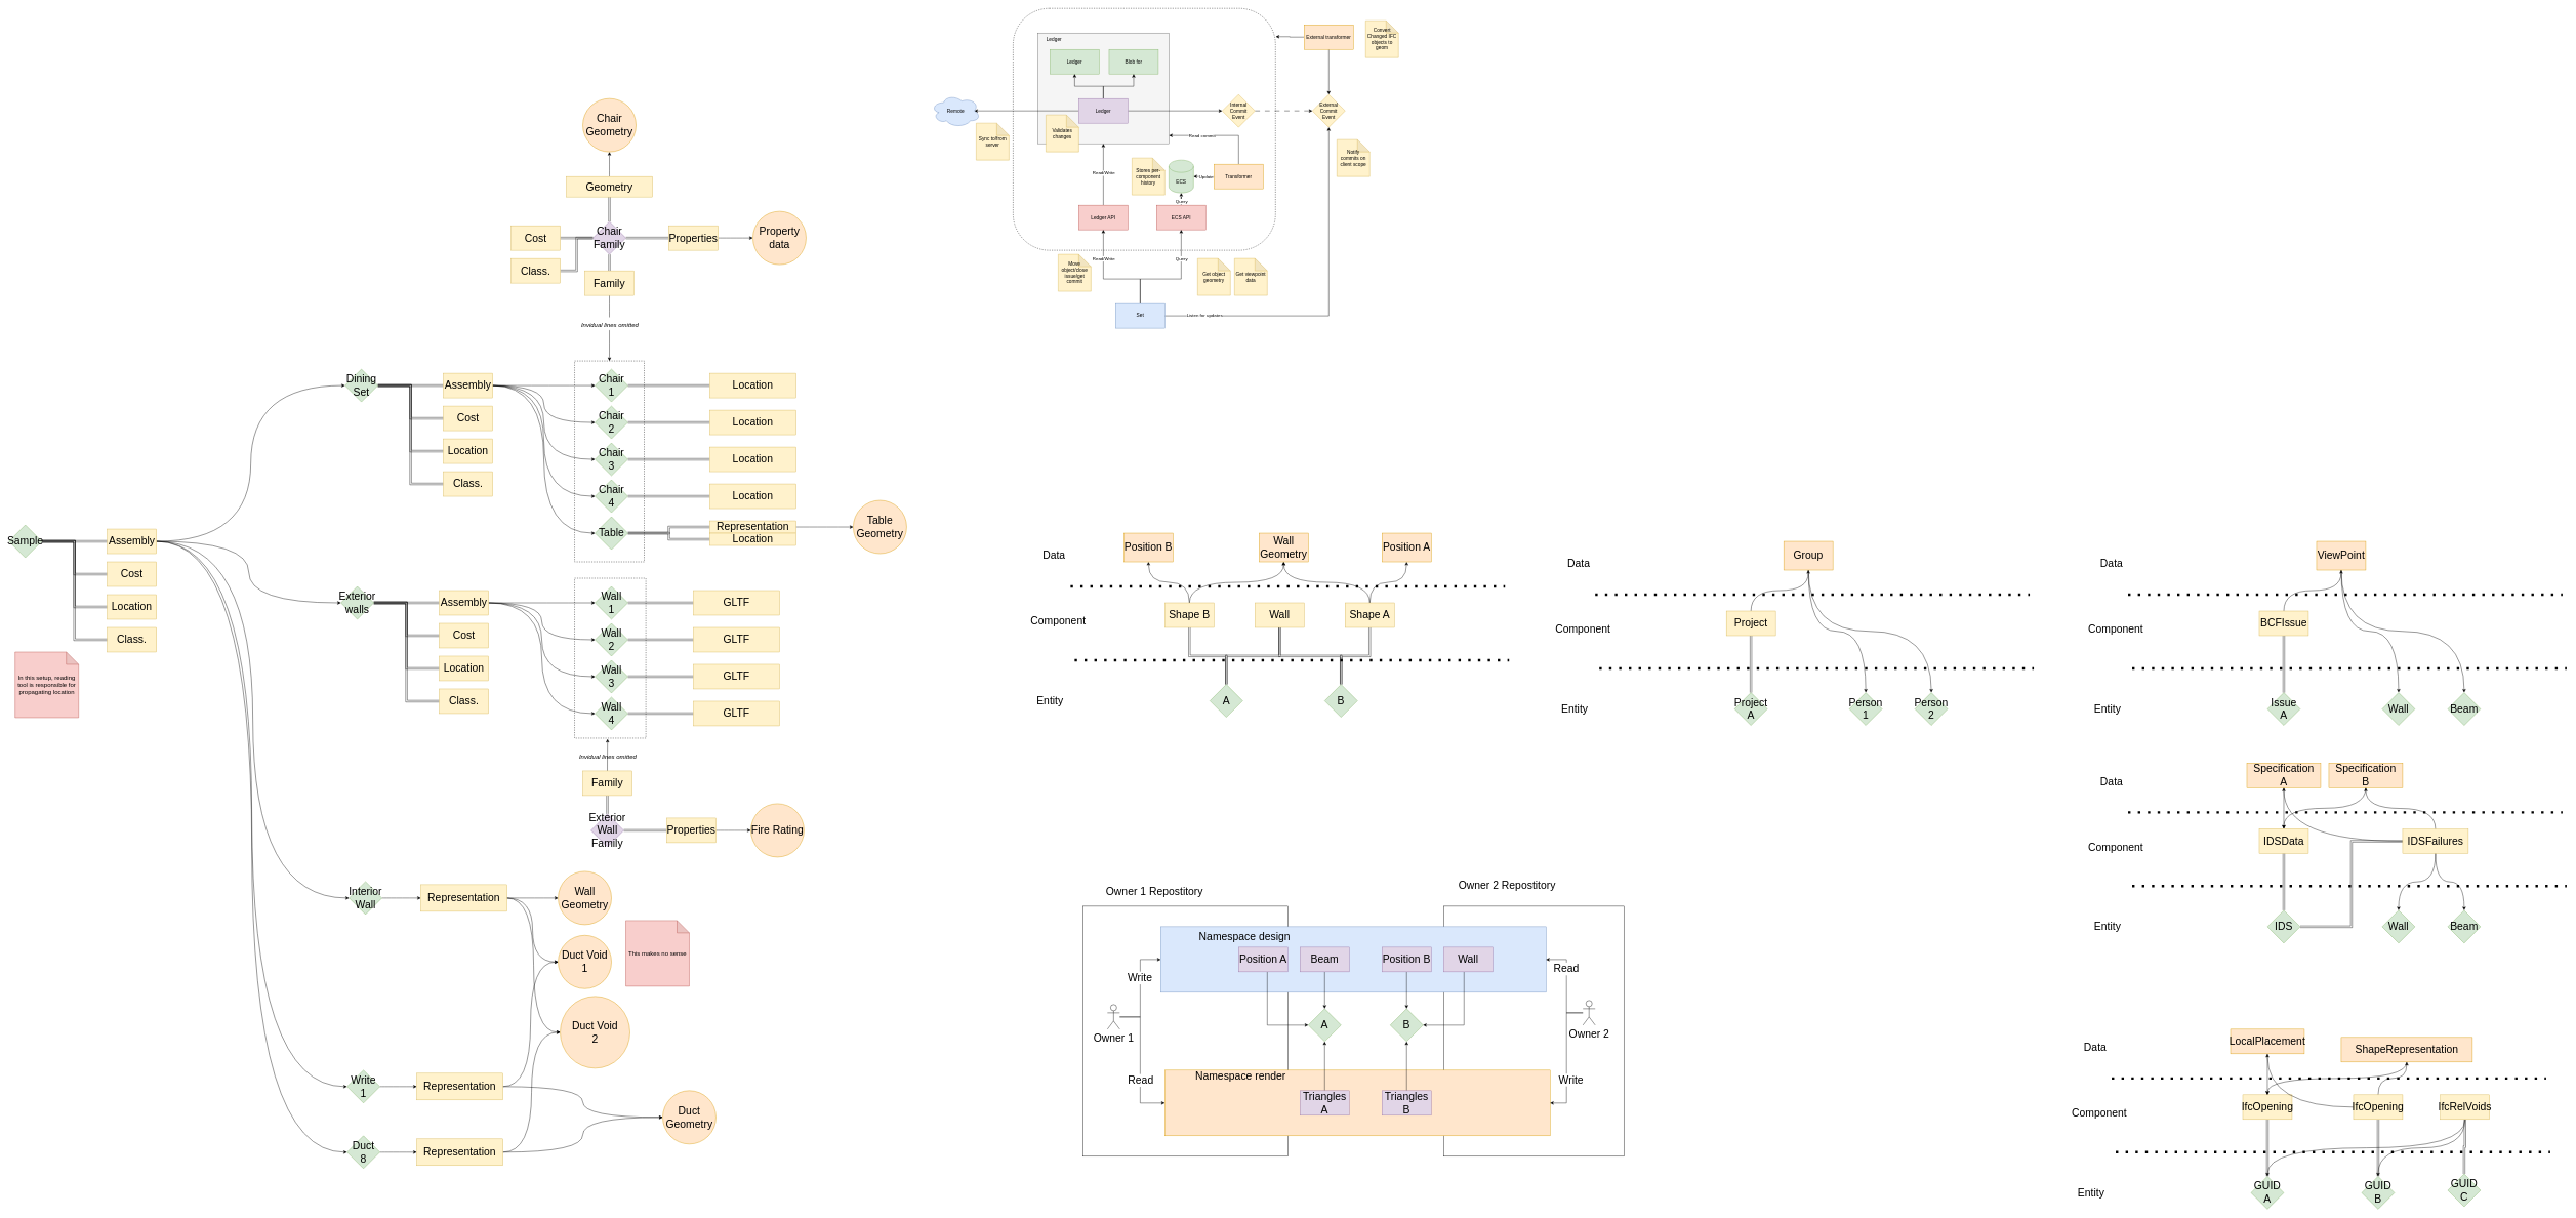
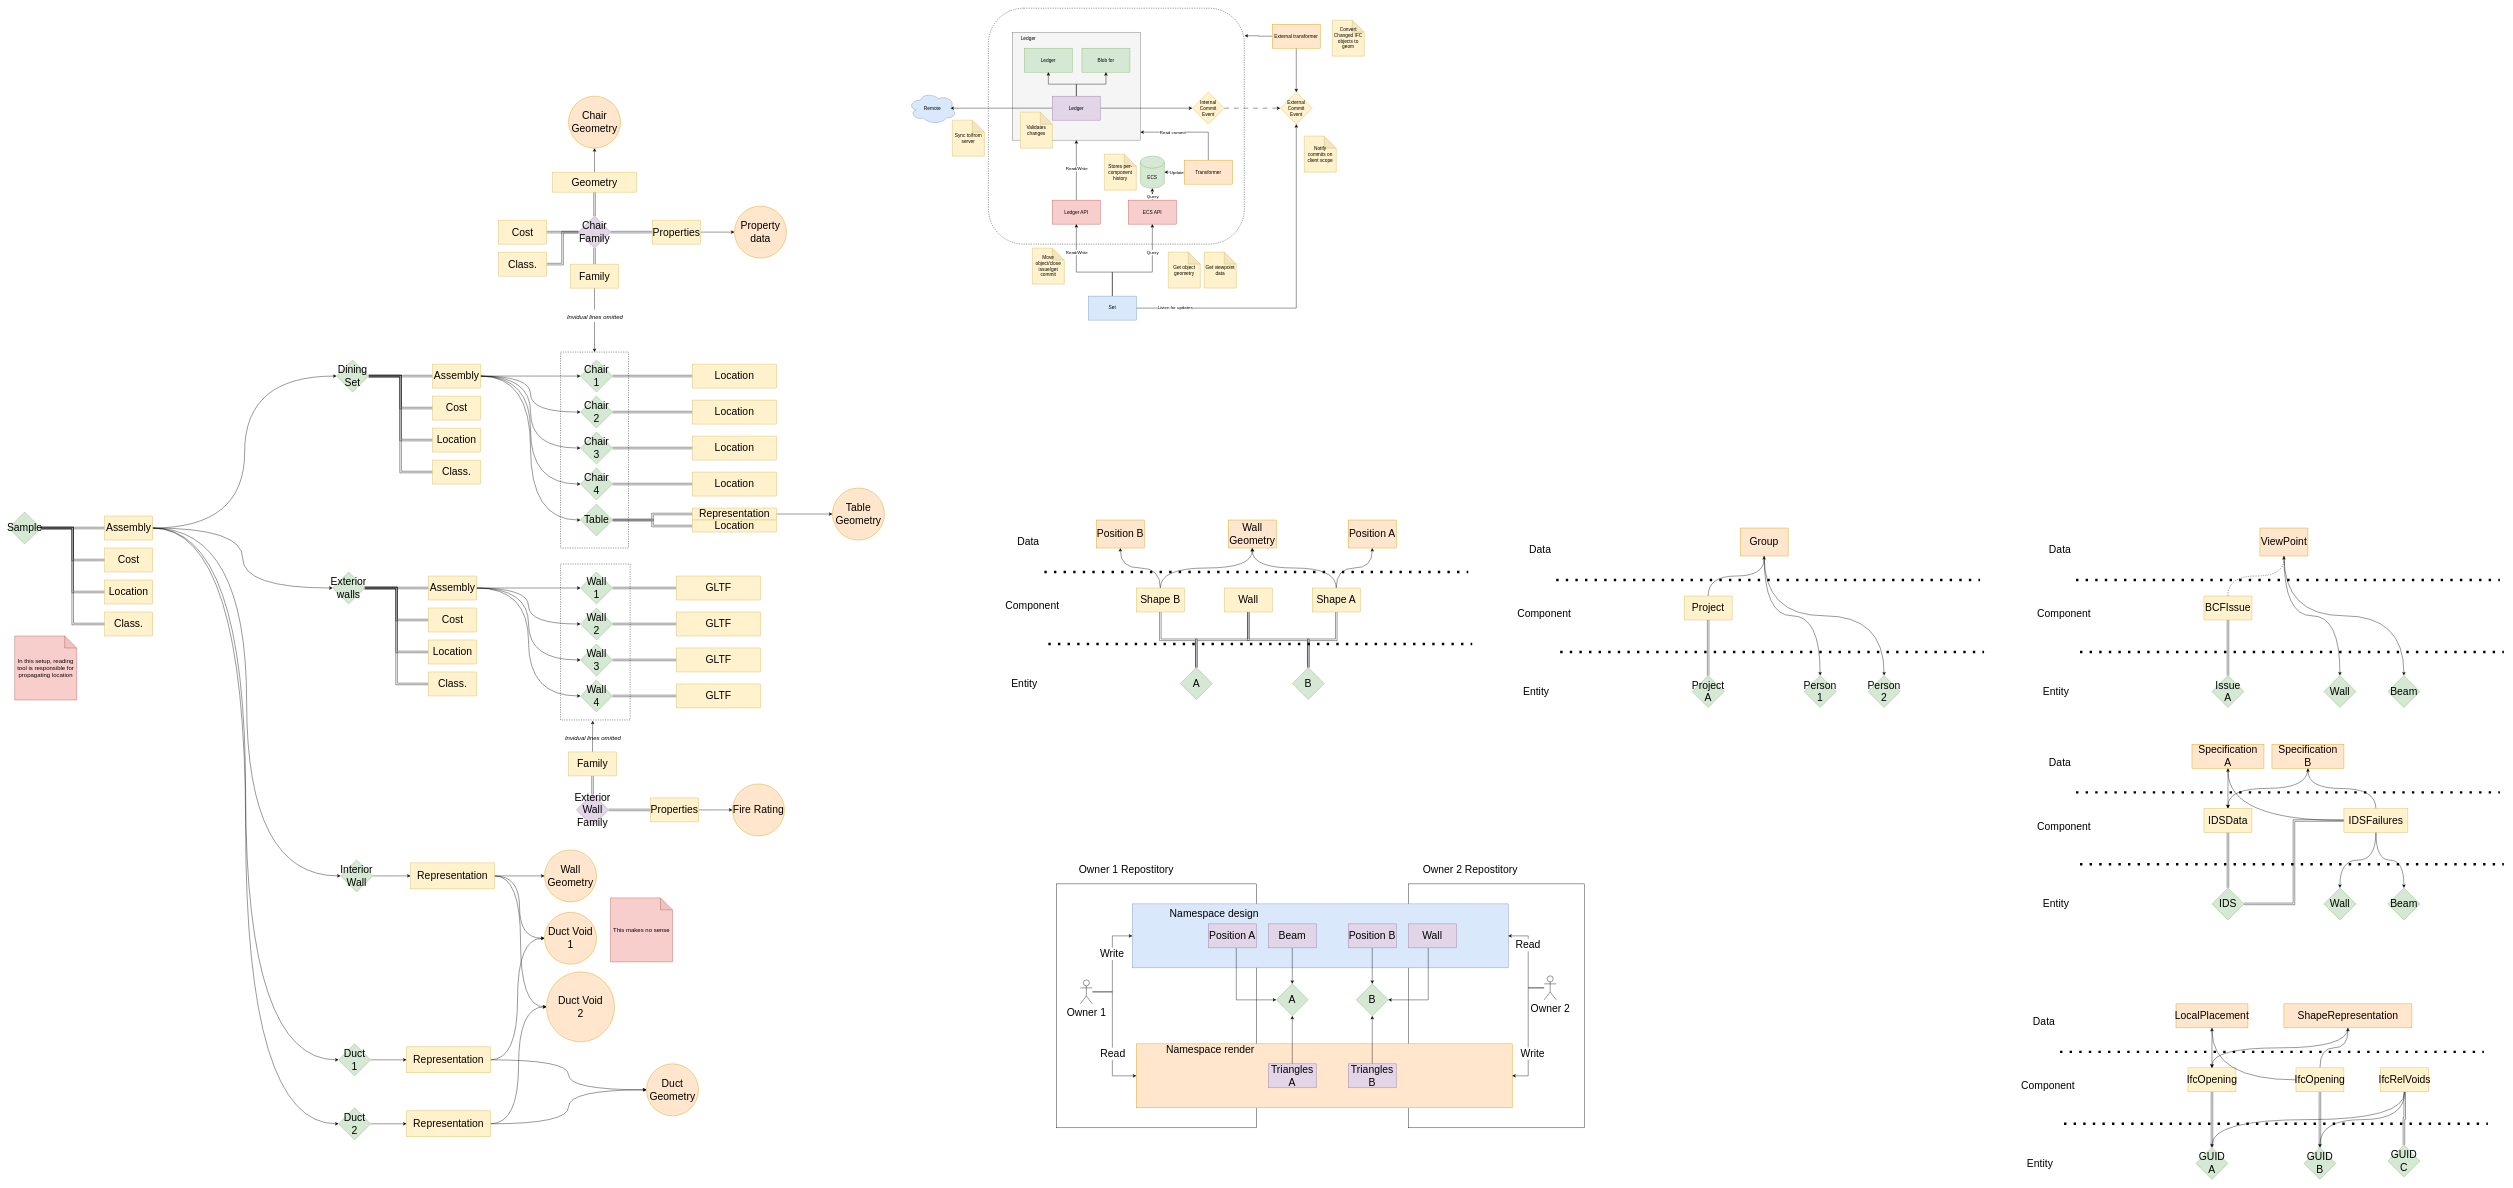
- <mxCell id="114" style="edgeStyle=orthogonalEdgeStyle;rounded=0;orthogonalLoop=1;jettySize=auto;html=1;entryX=0.5;entryY=1;entryDx=0;entryDy=0;fontSize=26;curved=1;exitX=0.5;exitY=0;exitDx=0;exitDy=0;" parent="1" source="116" target="119" edge="1"><mxGeometry relative="1" as="geometry" /></mxCell>
+ <mxCell id="114" style="edgeStyle=orthogonalEdgeStyle;rounded=0;orthogonalLoop=1;jettySize=auto;html=1;entryX=0.5;entryY=1;entryDx=0;entryDy=0;fontSize=26;curved=1;exitX=0.5;exitY=0;exitDx=0;exitDy=0;dashed=1;" parent="1" source="116" target="119" edge="1"><mxGeometry relative="1" as="geometry" /></mxCell>
- <mxCell id="52" value="Owner 2 Repostitory" style="text;html=1;strokeColor=none;fillColor=none;align=center;verticalAlign=middle;whiteSpace=wrap;rounded=0;fontSize=26;" parent="1" vertex="1"><mxGeometry x="3520" y="2145" width="310" height="30" as="geometry" /></mxCell>
+ <mxCell id="52" value="Owner 2 Repostitory" style="text;html=1;strokeColor=none;fillColor=none;align=center;verticalAlign=middle;whiteSpace=wrap;rounded=0;fontSize=26;" parent="1" vertex="1"><mxGeometry x="3520" y="2160" width="310" height="30" as="geometry" /></mxCell>
- <mxCell id="157" value="ShapeRepresentation" style="rounded=0;whiteSpace=wrap;html=1;fontSize=26;fillColor=#ffe6cc;strokeColor=#d79b00;" parent="1" vertex="1"><mxGeometry x="5710" y="2530" width="320" height="60" as="geometry" /></mxCell>
+ <mxCell id="157" value="ShapeRepresentation" style="rounded=0;whiteSpace=wrap;html=1;fontSize=26;fillColor=#ffe6cc;strokeColor=#d79b00;" parent="1" vertex="1"><mxGeometry x="5710" y="2510" width="320" height="60" as="geometry" /></mxCell>
- <mxCell id="264" value="Write&lt;br&gt;1" style="rhombus;whiteSpace=wrap;html=1;fontSize=26;fillColor=#d5e8d4;strokeColor=#82b366;" parent="1" vertex="1"><mxGeometry x="845" y="2610" width="80" height="80" as="geometry" /></mxCell>
+ <mxCell id="264" value="Duct&lt;br&gt;1" style="rhombus;whiteSpace=wrap;html=1;fontSize=26;fillColor=#d5e8d4;strokeColor=#82b366;" parent="1" vertex="1"><mxGeometry x="845" y="2610" width="80" height="80" as="geometry" /></mxCell>
- <mxCell id="266" value="Duct&lt;br&gt;8" style="rhombus;whiteSpace=wrap;html=1;fontSize=26;fillColor=#d5e8d4;strokeColor=#82b366;" parent="1" vertex="1"><mxGeometry x="845" y="2770" width="80" height="80" as="geometry" /></mxCell>
+ <mxCell id="266" value="Duct&lt;br&gt;2" style="rhombus;whiteSpace=wrap;html=1;fontSize=26;fillColor=#d5e8d4;strokeColor=#82b366;" parent="1" vertex="1"><mxGeometry x="845" y="2770" width="80" height="80" as="geometry" /></mxCell>
